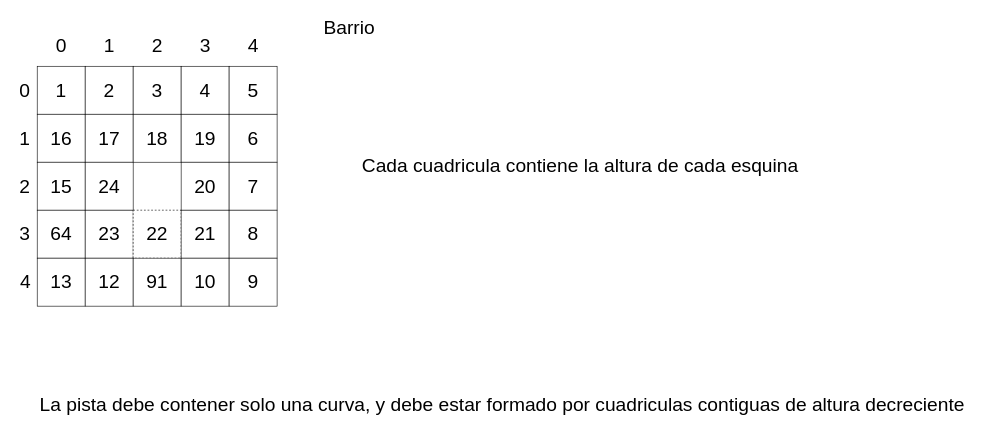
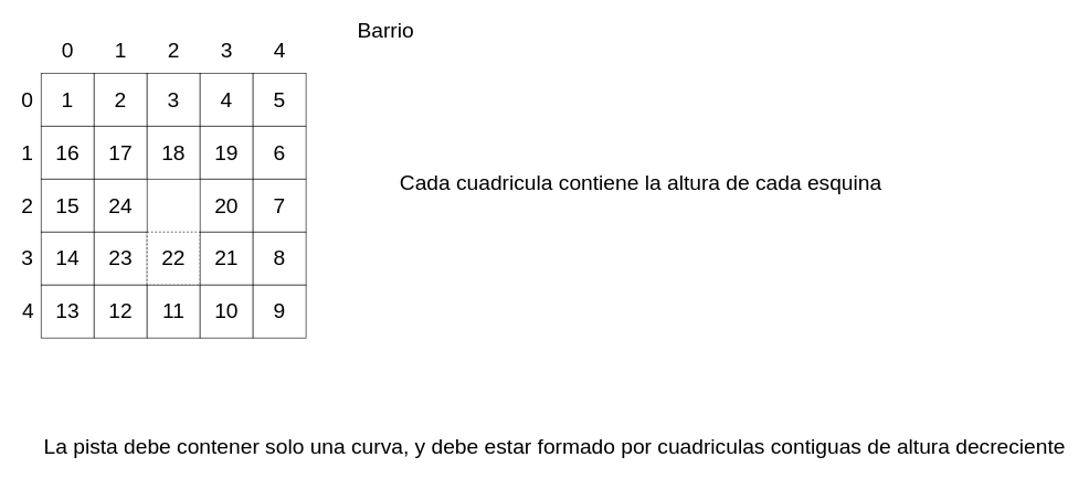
- <mxCell id="6" value="64" style="whiteSpace=wrap;html=1;aspect=fixed;fontSize=32;" vertex="1" parent="1"><mxGeometry x="61" y="350" width="80" height="80" as="geometry" /></mxCell>
+ <mxCell id="6" value="14" style="whiteSpace=wrap;html=1;aspect=fixed;fontSize=32;" vertex="1" parent="1"><mxGeometry x="61" y="350" width="80" height="80" as="geometry" /></mxCell>
- <mxCell id="16" value="91" style="whiteSpace=wrap;html=1;aspect=fixed;fontSize=32;" vertex="1" parent="1"><mxGeometry x="221" y="430" width="80" height="80" as="geometry" /></mxCell>
+ <mxCell id="16" value="11" style="whiteSpace=wrap;html=1;aspect=fixed;fontSize=32;" vertex="1" parent="1"><mxGeometry x="221" y="430" width="80" height="80" as="geometry" /></mxCell>
